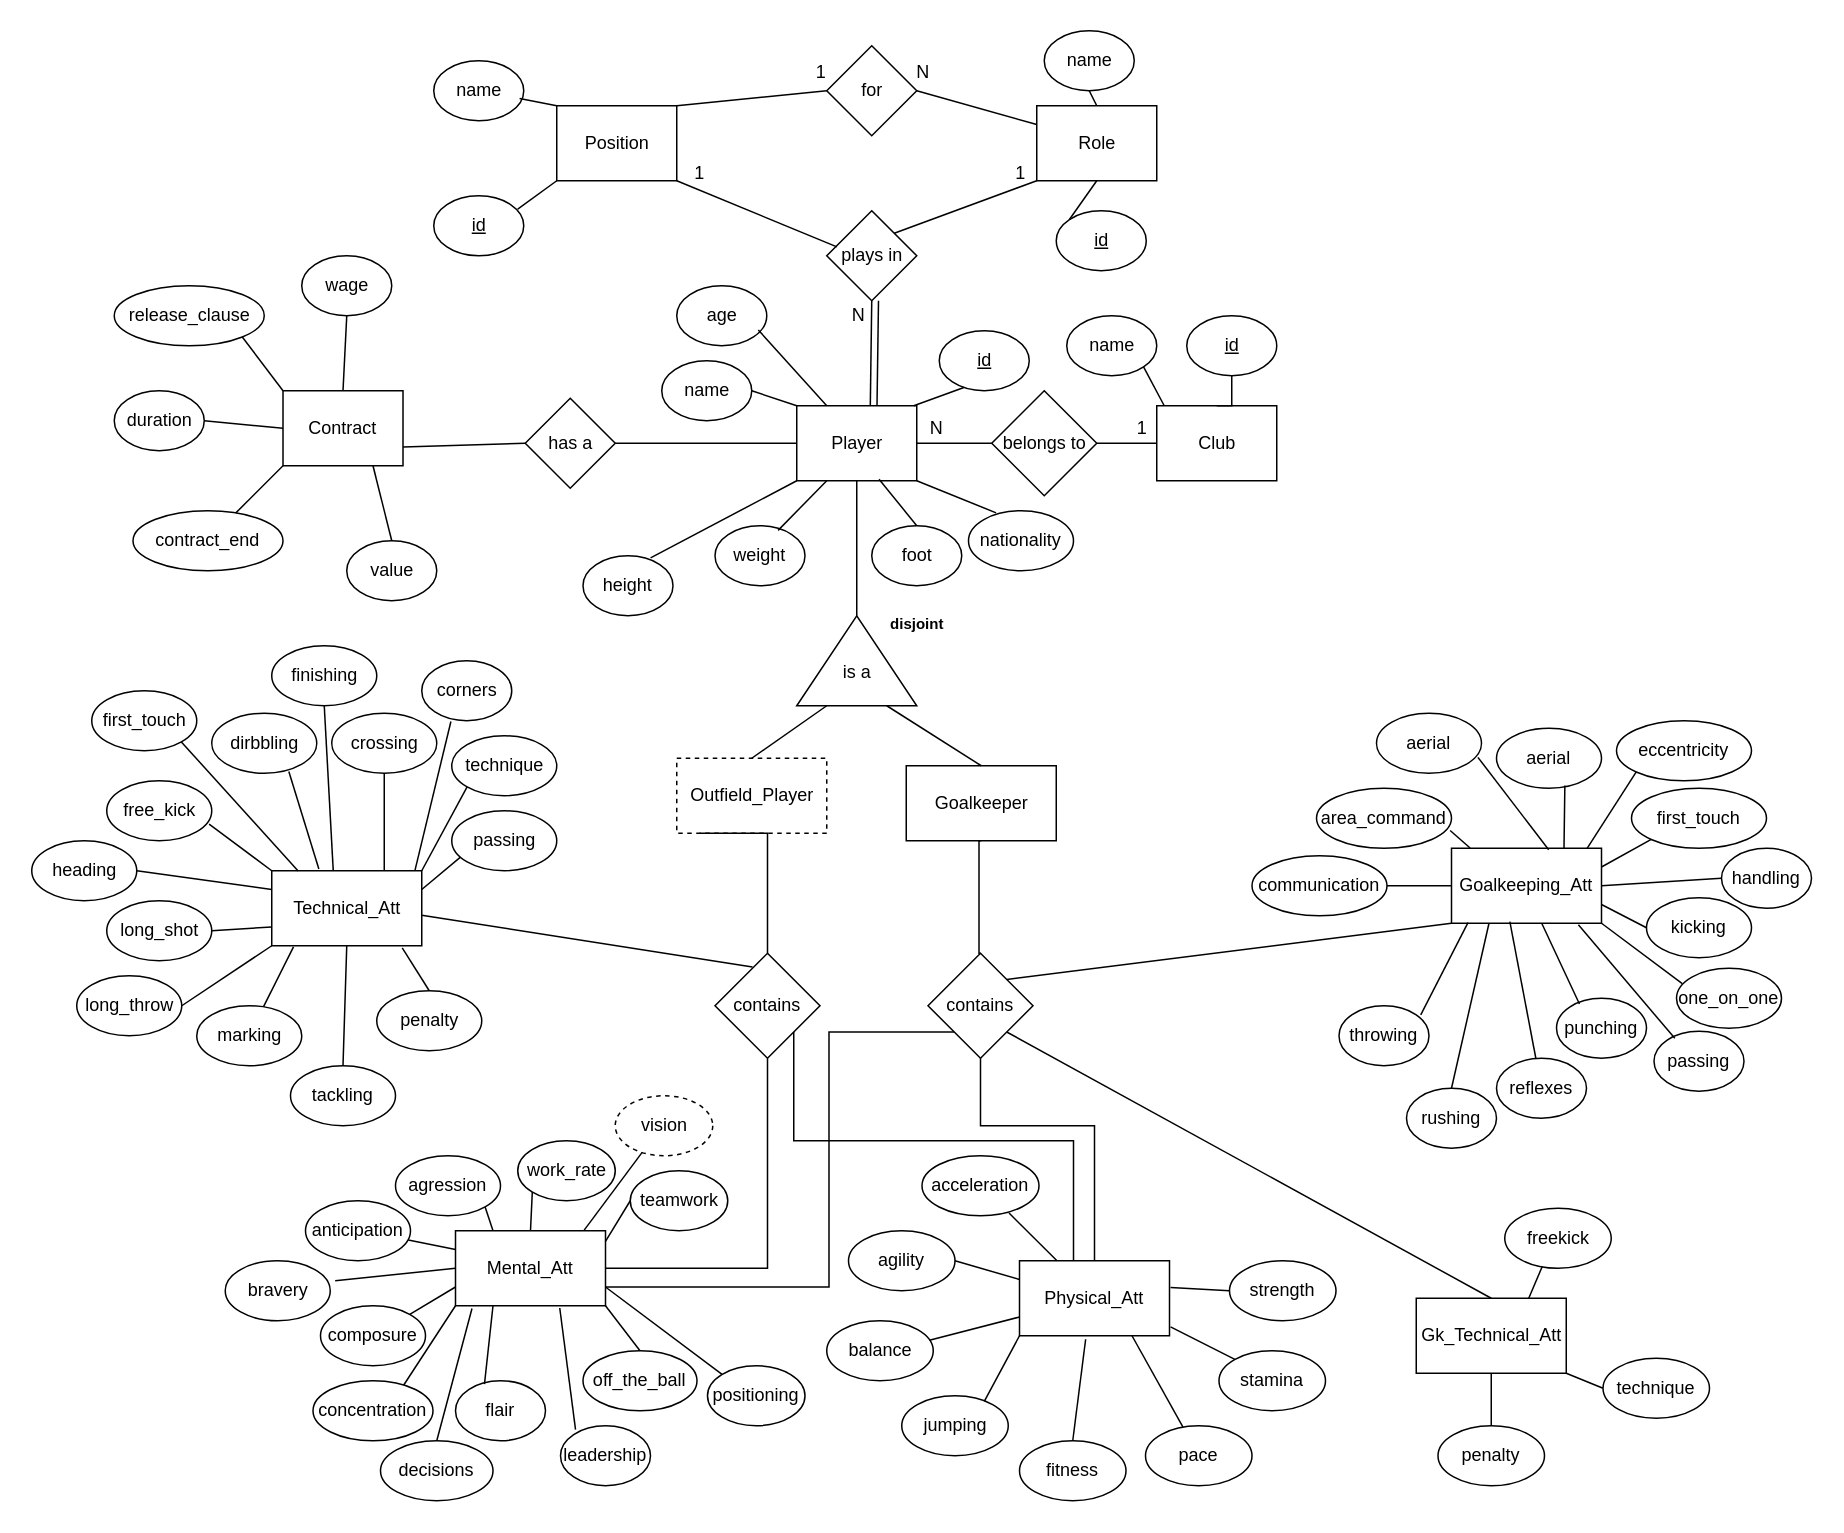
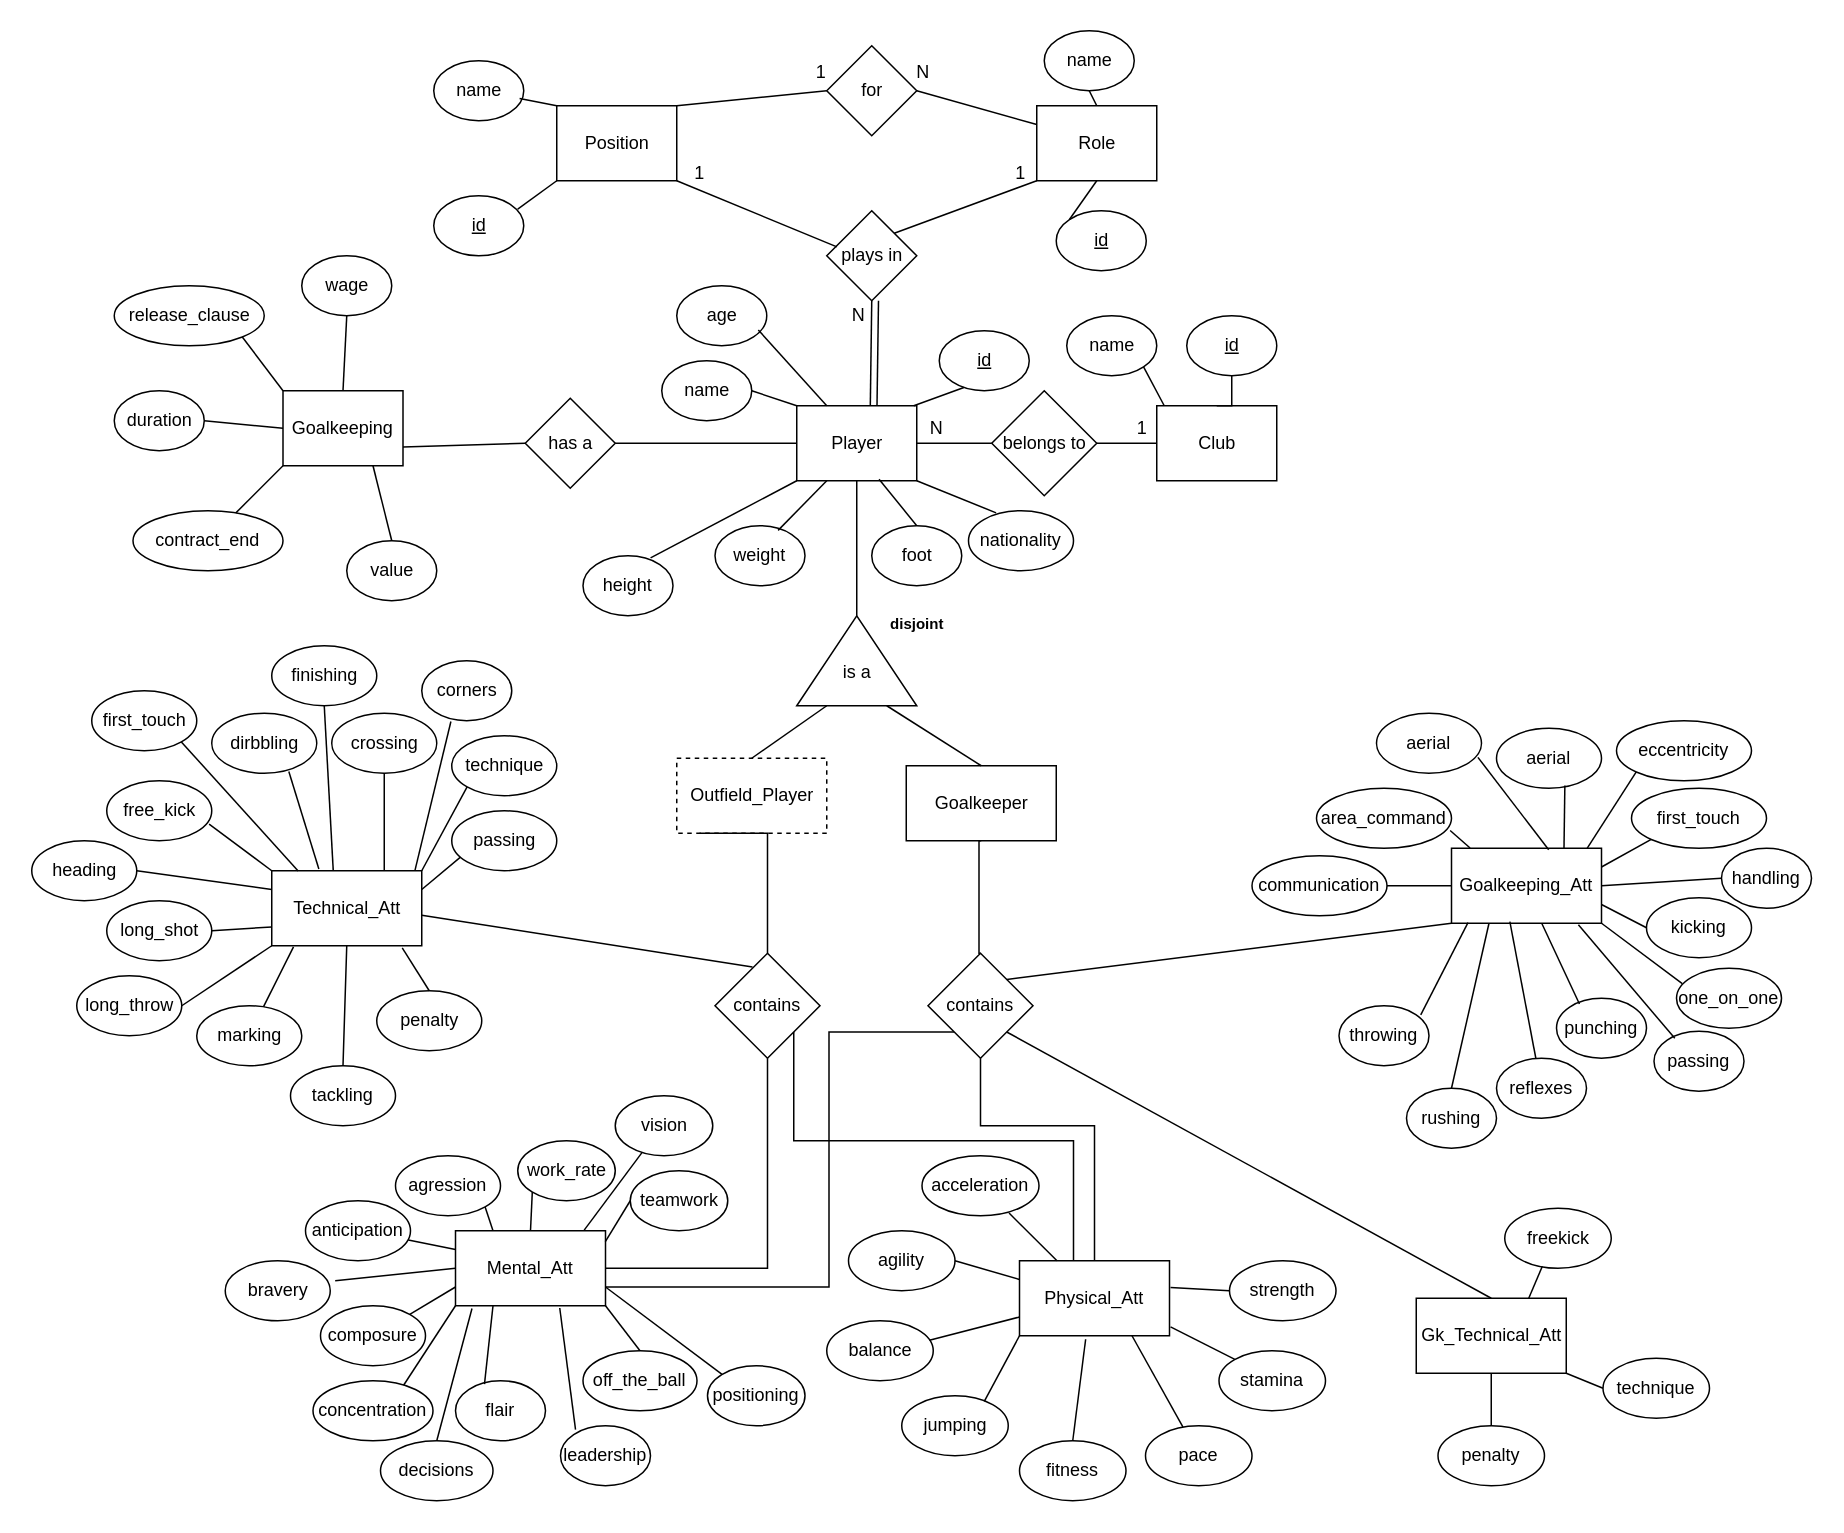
- <mxCell id="177" value="Contract" style="rounded=0;whiteSpace=wrap;html=1;" vertex="1" parent="1"><mxGeometry x="188" y="260" width="80" height="50" as="geometry" /></mxCell>
+ <mxCell id="177" value="Goalkeeping" style="rounded=0;whiteSpace=wrap;html=1;" vertex="1" parent="1"><mxGeometry x="188" y="260" width="80" height="50" as="geometry" /></mxCell>
- <mxCell id="92" value="vision" style="ellipse;whiteSpace=wrap;html=1;dashed=1;" parent="1" vertex="1"><mxGeometry x="409.5" y="730" width="65" height="40" as="geometry" /></mxCell>
+ <mxCell id="92" value="vision" style="ellipse;whiteSpace=wrap;html=1;" parent="1" vertex="1"><mxGeometry x="409.5" y="730" width="65" height="40" as="geometry" /></mxCell>
